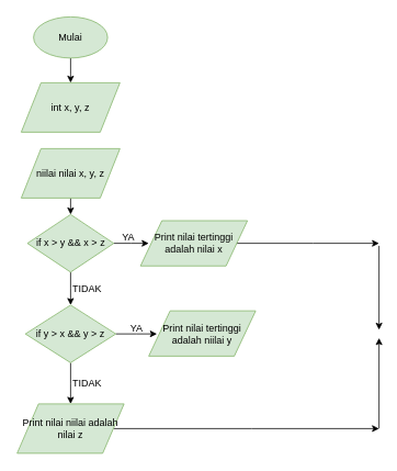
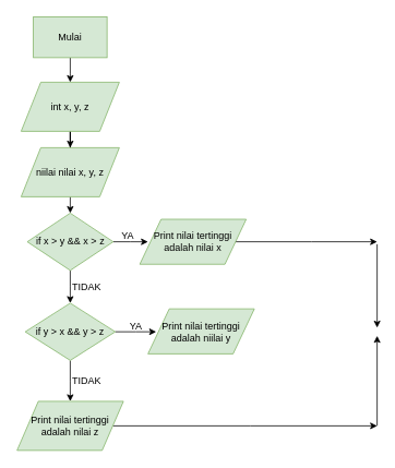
- <mxCell id="3" value="Mulai" style="ellipse;whiteSpace=wrap;html=1;fillColor=#d5e8d4;strokeColor=#82b366;" vertex="1" parent="1"><mxGeometry x="40" y="20" width="90" height="50" as="geometry" /></mxCell>
+ <mxCell id="3" value="Mulai" style="whiteSpace=wrap;html=1;fillColor=#d5e8d4;strokeColor=#82b366;rounded=0;" vertex="1" parent="1"><mxGeometry x="40" y="20" width="90" height="50" as="geometry" /></mxCell>
+ <mxCell id="4" value="" style="edgeStyle=orthogonalEdgeStyle;rounded=0;orthogonalLoop=1;jettySize=auto;html=1;" edge="1" parent="1" source="5" target="7"><mxGeometry relative="1" as="geometry" /></mxCell>
- <mxCell id="20" value="Print nilai niilai adalah nilai z" style="shape=parallelogram;perimeter=parallelogramPerimeter;whiteSpace=wrap;html=1;fillColor=#d5e8d4;strokeColor=#82b366;" vertex="1" parent="1"><mxGeometry x="20" y="490" width="130" height="60" as="geometry" /></mxCell>
+ <mxCell id="20" value="Print nilai tertinggi adalah nilai z" style="shape=parallelogram;perimeter=parallelogramPerimeter;whiteSpace=wrap;html=1;fillColor=#d5e8d4;strokeColor=#82b366;" vertex="1" parent="1"><mxGeometry x="20" y="490" width="130" height="60" as="geometry" /></mxCell>
